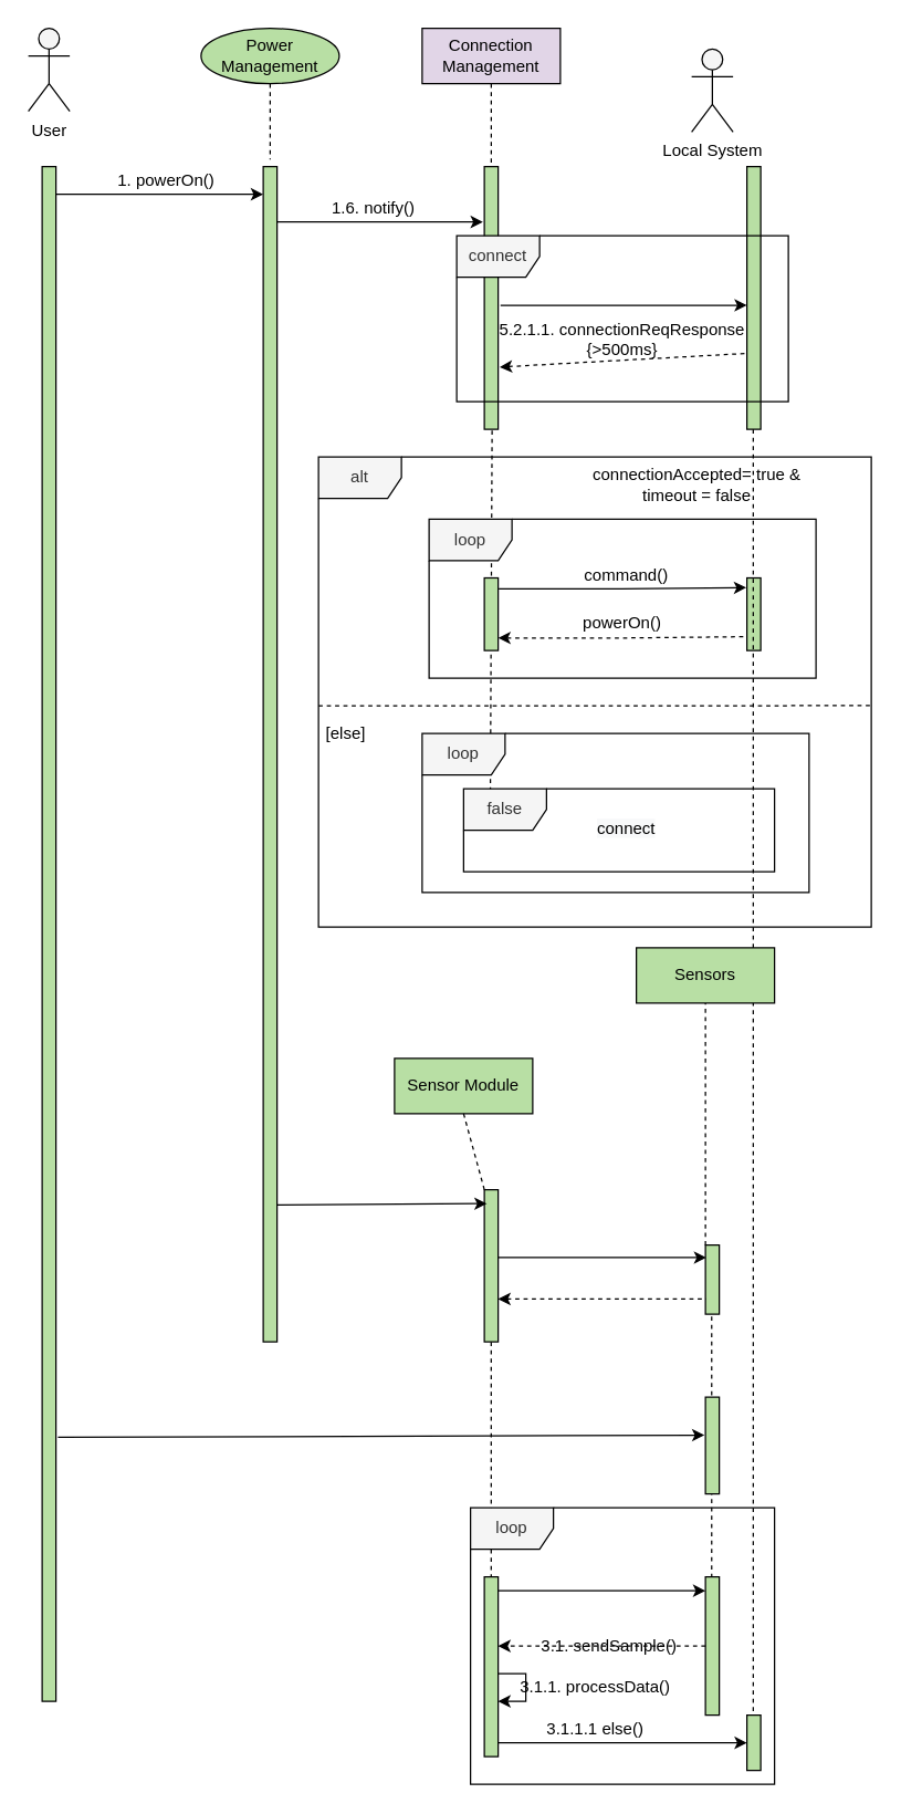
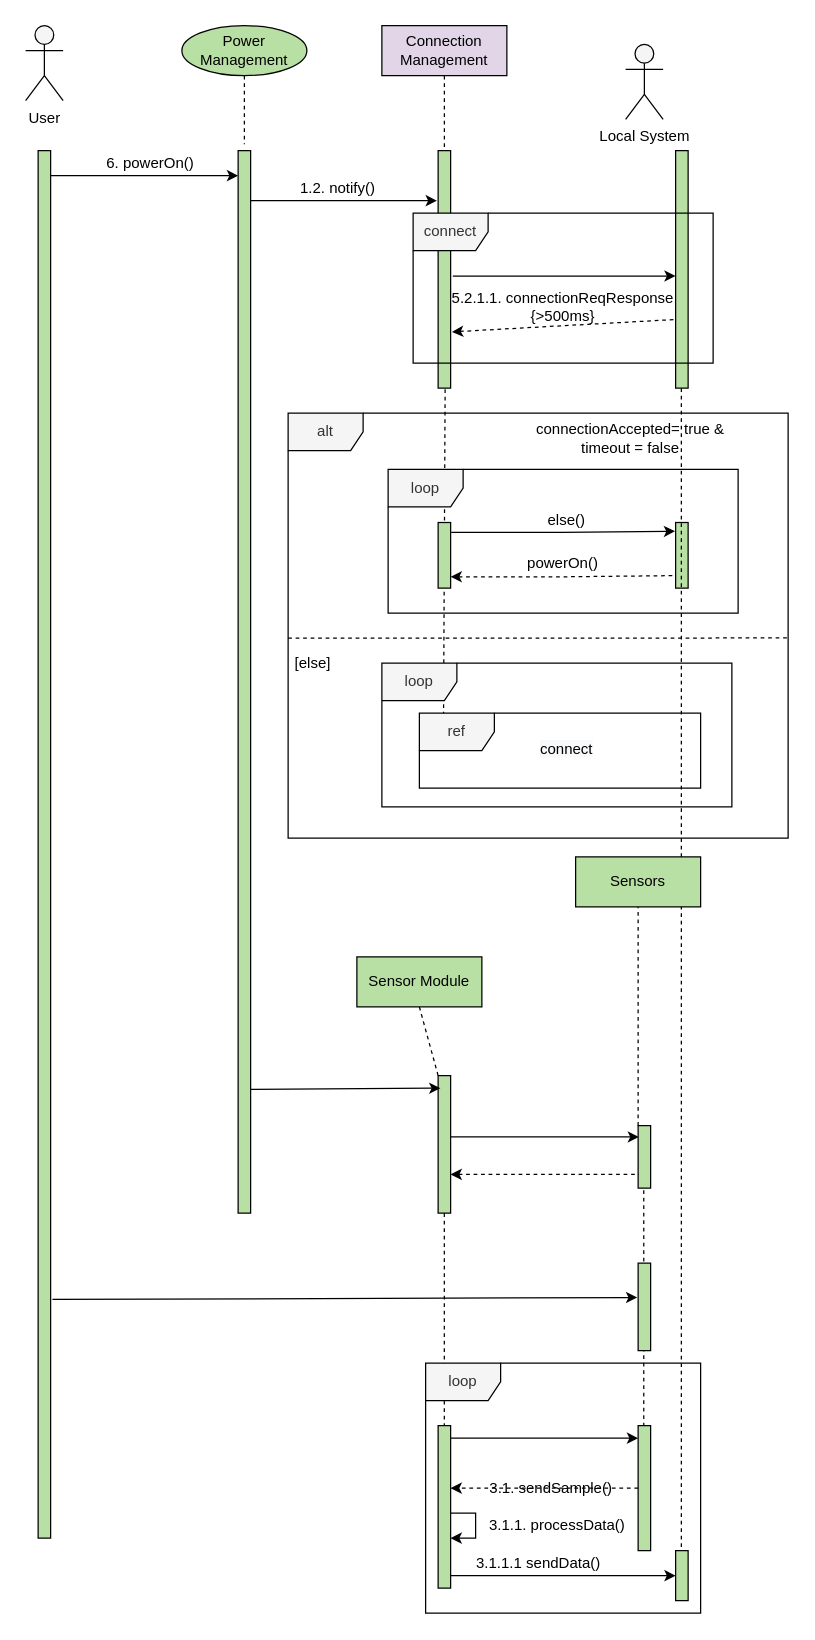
- <mxCell id="18" value="1. powerOn()" style="text;html=1;strokeColor=none;fillColor=none;align=center;verticalAlign=middle;whiteSpace=wrap;rounded=0;" parent="1" vertex="1"><mxGeometry x="60" y="120" width="120" height="20" as="geometry" /></mxCell>
+ <mxCell id="18" value="6. powerOn()" style="text;html=1;strokeColor=none;fillColor=none;align=center;verticalAlign=middle;whiteSpace=wrap;rounded=0;" parent="1" vertex="1"><mxGeometry x="60" y="120" width="120" height="20" as="geometry" /></mxCell>
- <mxCell id="23" value="1.6. notify()" style="text;html=1;strokeColor=none;fillColor=none;align=center;verticalAlign=middle;whiteSpace=wrap;rounded=0;" parent="1" vertex="1"><mxGeometry x="210" y="140" width="120" height="20" as="geometry" /></mxCell>
+ <mxCell id="23" value="1.2. notify()" style="text;html=1;strokeColor=none;fillColor=none;align=center;verticalAlign=middle;whiteSpace=wrap;rounded=0;" parent="1" vertex="1"><mxGeometry x="210" y="140" width="120" height="20" as="geometry" /></mxCell>
- <mxCell id="30" value="command()" style="text;html=1;strokeColor=none;fillColor=none;align=center;verticalAlign=middle;whiteSpace=wrap;rounded=0;" parent="1" vertex="1"><mxGeometry x="372.5" y="406" width="160" height="20" as="geometry" /></mxCell>
+ <mxCell id="30" value="else()" style="text;html=1;strokeColor=none;fillColor=none;align=center;verticalAlign=middle;whiteSpace=wrap;rounded=0;" parent="1" vertex="1"><mxGeometry x="372.5" y="406" width="160" height="20" as="geometry" /></mxCell>
- <mxCell id="37" value="false" style="shape=umlFrame;whiteSpace=wrap;html=1;fillColor=#f5f5f5;fontColor=#333333;" parent="1" vertex="1"><mxGeometry x="335" y="570" width="225" height="60" as="geometry" /></mxCell>
+ <mxCell id="37" value="ref" style="shape=umlFrame;whiteSpace=wrap;html=1;fillColor=#f5f5f5;fontColor=#333333;" parent="1" vertex="1"><mxGeometry x="335" y="570" width="225" height="60" as="geometry" /></mxCell>
- <mxCell id="54" value="3.1.1. processData()" style="text;html=1;strokeColor=none;fillColor=none;align=center;verticalAlign=middle;whiteSpace=wrap;rounded=0;" parent="1" vertex="1"><mxGeometry x="367.5" y="1210" width="125" height="20" as="geometry" /></mxCell>
+ <mxCell id="54" value="3.1.1. processData()" style="text;html=1;strokeColor=none;fillColor=none;align=center;verticalAlign=middle;whiteSpace=wrap;rounded=0;" parent="1" vertex="1"><mxGeometry x="382.5" y="1210" width="125" height="20" as="geometry" /></mxCell>
- <mxCell id="56" value="3.1.1.1 else()" style="text;html=1;strokeColor=none;fillColor=none;align=center;verticalAlign=middle;whiteSpace=wrap;rounded=0;" parent="1" vertex="1"><mxGeometry x="367.5" y="1240" width="125" height="20" as="geometry" /></mxCell>
+ <mxCell id="56" value="3.1.1.1 sendData()" style="text;html=1;strokeColor=none;fillColor=none;align=center;verticalAlign=middle;whiteSpace=wrap;rounded=0;" parent="1" vertex="1"><mxGeometry x="367.5" y="1240" width="125" height="20" as="geometry" /></mxCell>
